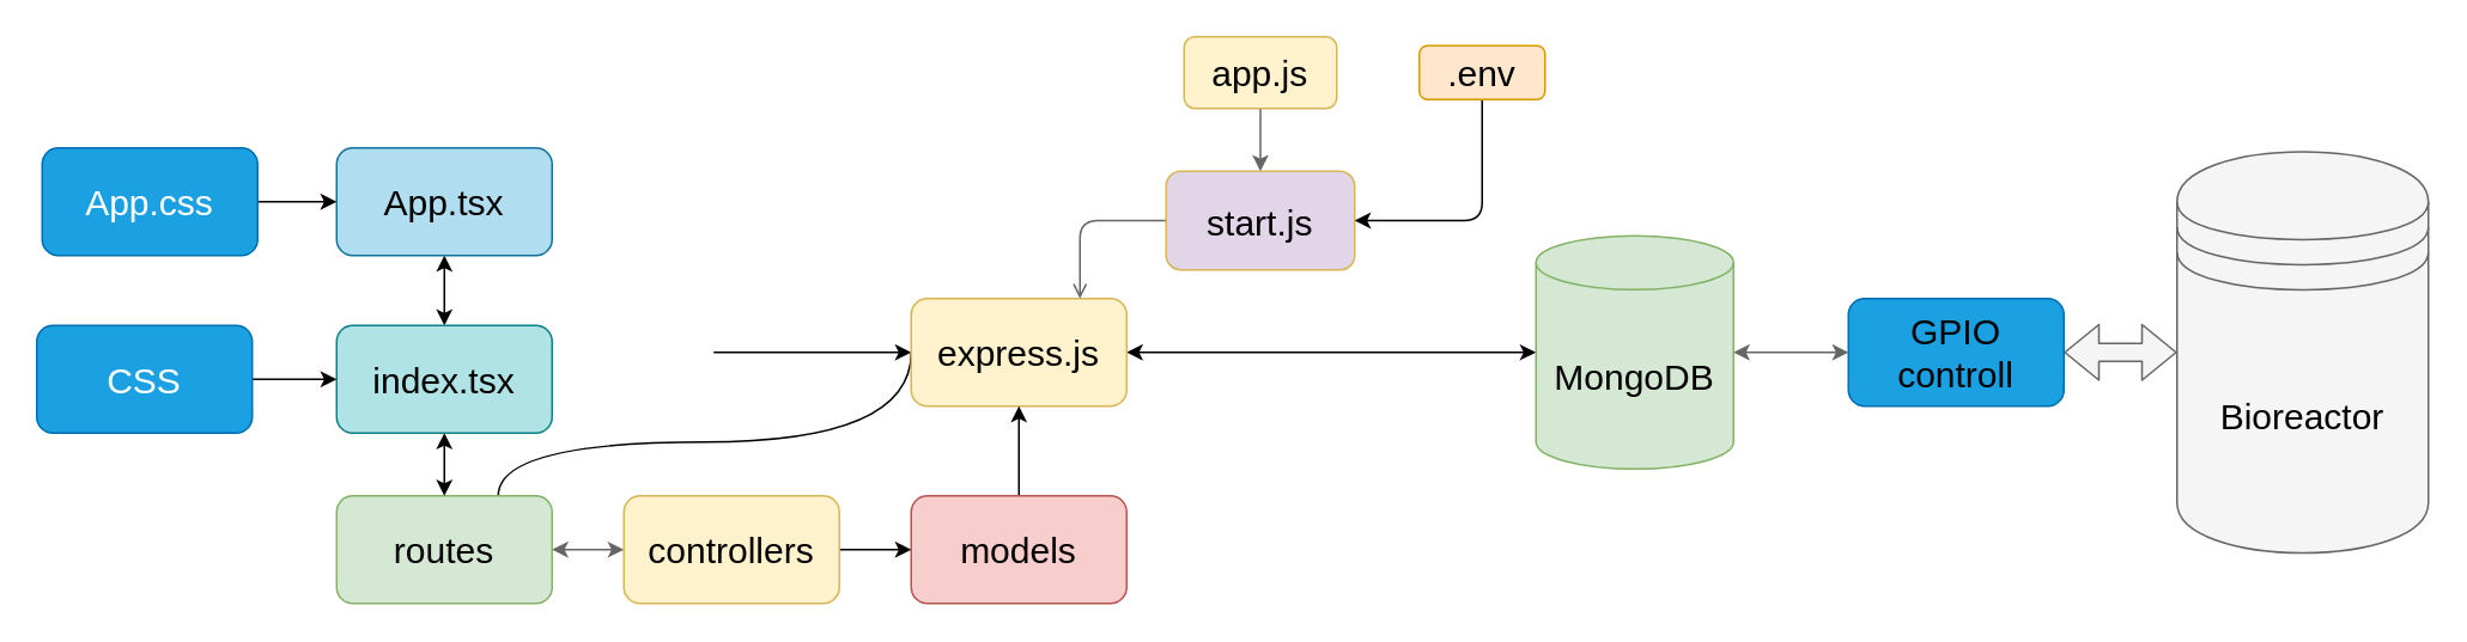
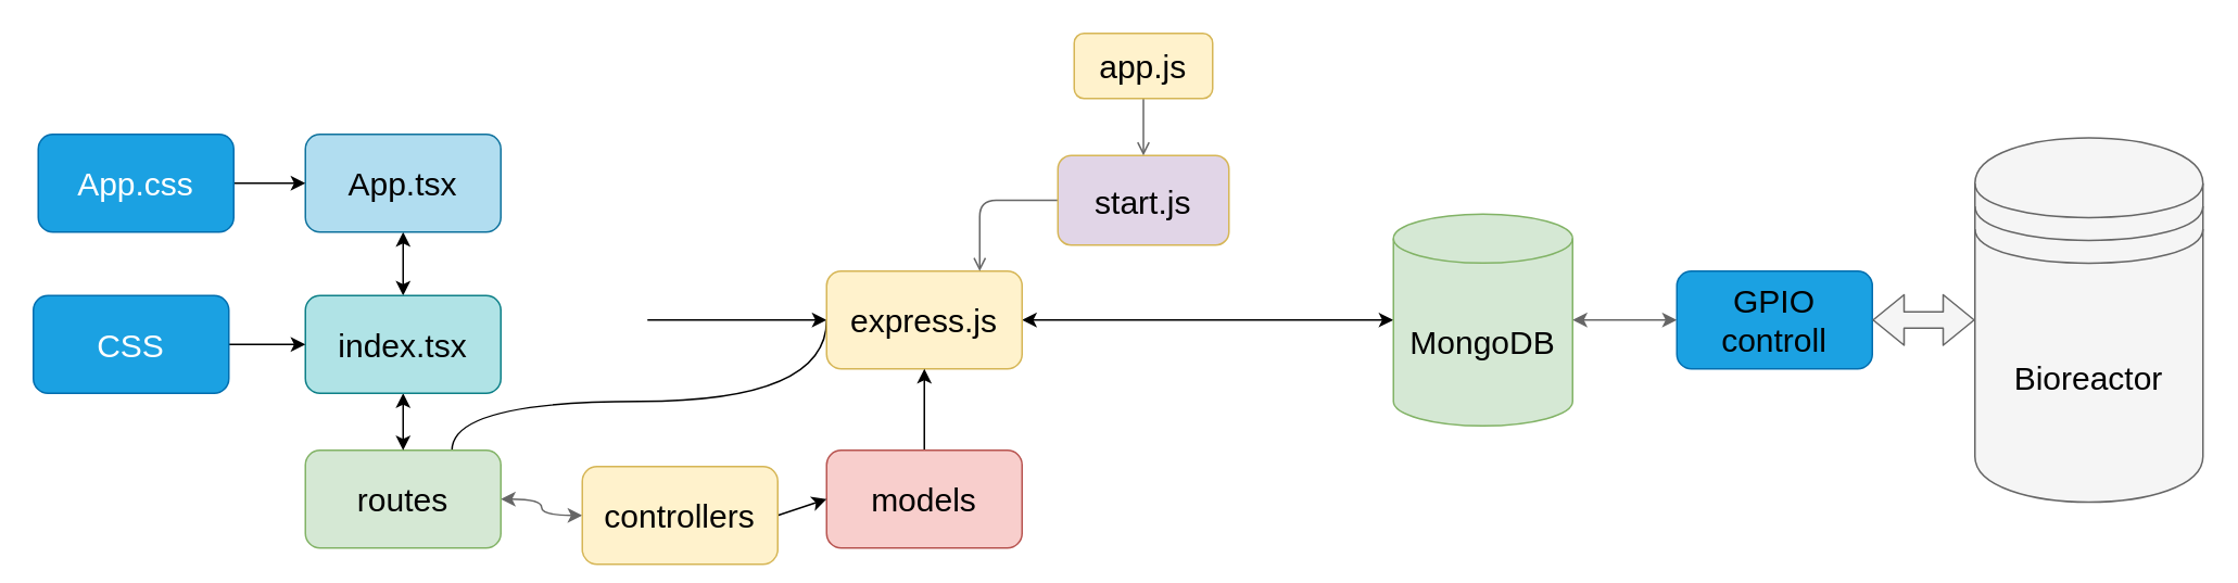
- <mxCell id="9" value=".env" style="rounded=1;whiteSpace=wrap;html=1;hachureGap=4;fontFamily=Helvetica;fontSize=20;labelBackgroundColor=none;shadow=0;fillColor=#ffe6cc;strokeColor=#d79b00;fontColor=#000000;" parent="1" vertex="1"><mxGeometry x="790" y="25" width="70" height="30" as="geometry" /></mxCell>
- <mxCell id="10" style="edgeStyle=none;hachureGap=4;html=1;exitX=0.5;exitY=1;exitDx=0;exitDy=0;entryX=0.5;entryY=0;entryDx=0;entryDy=0;fontFamily=Helvetica;fontSize=16;fontColor=#000000;labelBackgroundColor=none;shadow=0;fillColor=#f5f5f5;strokeColor=#666666;" parent="1" source="11" target="7" edge="1"><mxGeometry relative="1" as="geometry" /></mxCell>
+ <mxCell id="10" style="edgeStyle=none;hachureGap=4;html=1;exitX=0.5;exitY=1;exitDx=0;exitDy=0;entryX=0.5;entryY=0;entryDx=0;entryDy=0;fontFamily=Helvetica;fontSize=16;fontColor=#000000;labelBackgroundColor=none;shadow=0;fillColor=#f5f5f5;strokeColor=#666666;endArrow=open;" parent="1" source="11" target="7" edge="1"><mxGeometry relative="1" as="geometry" /></mxCell>
- <mxCell id="8" style="edgeStyle=orthogonalEdgeStyle;html=1;exitX=0.5;exitY=1;exitDx=0;exitDy=0;entryX=1;entryY=0.5;entryDx=0;entryDy=0;strokeColor=#000000;fontColor=#000000;startArrow=none;startFill=0;endArrow=classic;endFill=1;" edge="1" parent="1" source="9" target="7"><mxGeometry relative="1" as="geometry" /></mxCell>
- <mxCell id="17" value="controllers" style="rounded=1;whiteSpace=wrap;html=1;hachureGap=4;fontFamily=Helvetica;fontSize=20;labelBackgroundColor=none;shadow=0;fillColor=#fff2cc;strokeColor=#d6b656;fontColor=#000000;" parent="1" vertex="1"><mxGeometry x="347" y="276" width="120" height="60" as="geometry" /></mxCell>
+ <mxCell id="17" value="controllers" style="rounded=1;whiteSpace=wrap;html=1;hachureGap=4;fontFamily=Helvetica;fontSize=20;labelBackgroundColor=none;shadow=0;fillColor=#fff2cc;strokeColor=#d6b656;fontColor=#000000;" parent="1" vertex="1"><mxGeometry x="357" y="286" width="120" height="60" as="geometry" /></mxCell>
